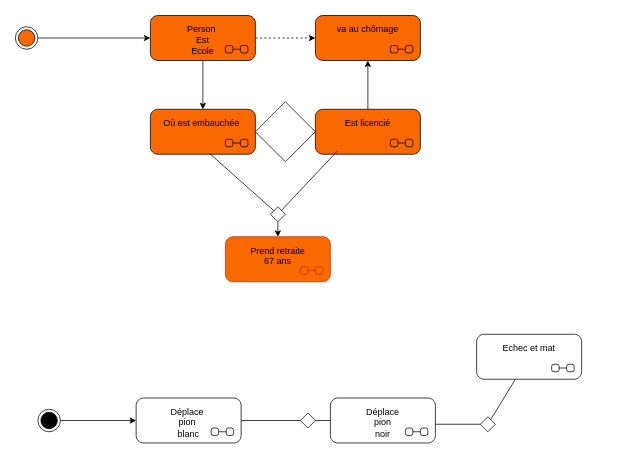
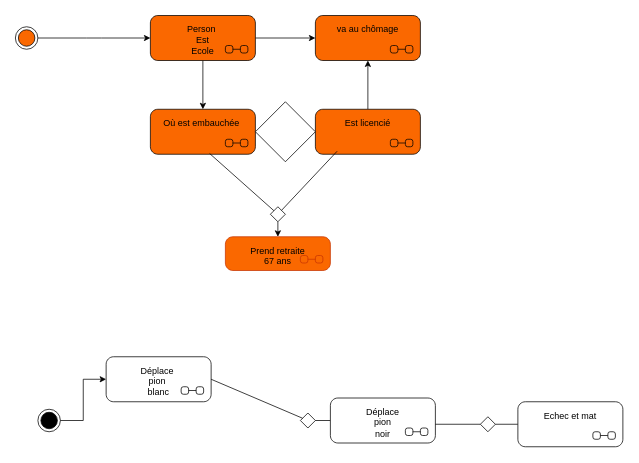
- <mxCell id="4" value="" style="edgeStyle=orthogonalEdgeStyle;rounded=1;orthogonalLoop=1;jettySize=auto;html=1;fillColor=#fa6800;strokeColor=default;shadow=0;dashed=1;" edge="1" parent="1" source="6" target="7"><mxGeometry relative="1" as="geometry" /></mxCell>
+ <mxCell id="4" value="" style="edgeStyle=orthogonalEdgeStyle;rounded=1;orthogonalLoop=1;jettySize=auto;html=1;fillColor=#fa6800;strokeColor=default;shadow=0;" edge="1" parent="1" source="6" target="7"><mxGeometry relative="1" as="geometry" /></mxCell>
- <mxCell id="16" value="Prend retraite&lt;div&gt;67 ans&lt;/div&gt;" style="shape=umlState;rounded=1;verticalAlign=top;spacingTop=5;umlStateSymbol=collapseState;absoluteArcSize=1;arcSize=10;html=1;whiteSpace=wrap;fillColor=#fa6800;fontColor=#000000;strokeColor=#C73500;" vertex="1" parent="1"><mxGeometry x="300" y="315" width="140" height="60" as="geometry" /></mxCell>
+ <mxCell id="16" value="Prend retraite&lt;div&gt;67 ans&lt;/div&gt;" style="shape=umlState;rounded=1;verticalAlign=top;spacingTop=5;umlStateSymbol=collapseState;absoluteArcSize=1;arcSize=10;html=1;whiteSpace=wrap;fillColor=#fa6800;fontColor=#000000;strokeColor=#C73500;" vertex="1" parent="1"><mxGeometry x="300" y="315" width="140" height="45" as="geometry" /></mxCell>
- <mxCell id="28" value="Echec et mat" style="shape=umlState;rounded=1;verticalAlign=top;spacingTop=5;umlStateSymbol=collapseState;absoluteArcSize=1;arcSize=10;html=1;whiteSpace=wrap;" vertex="1" parent="1"><mxGeometry x="635" y="445" width="140" height="60" as="geometry" /></mxCell>
+ <mxCell id="28" value="Echec et mat" style="shape=umlState;rounded=1;verticalAlign=top;spacingTop=5;umlStateSymbol=collapseState;absoluteArcSize=1;arcSize=10;html=1;whiteSpace=wrap;" vertex="1" parent="1"><mxGeometry x="690" y="535" width="140" height="60" as="geometry" /></mxCell>
- <mxCell id="20" value="Déplace&amp;nbsp;&lt;div&gt;pion&amp;nbsp;&lt;/div&gt;&lt;div&gt;blanc&lt;/div&gt;" style="shape=umlState;rounded=1;verticalAlign=top;spacingTop=5;umlStateSymbol=collapseState;absoluteArcSize=1;arcSize=10;html=1;whiteSpace=wrap;" vertex="1" parent="1"><mxGeometry x="181" y="530" width="140" height="60" as="geometry" /></mxCell>
+ <mxCell id="20" value="Déplace&amp;nbsp;&lt;div&gt;pion&amp;nbsp;&lt;/div&gt;&lt;div&gt;blanc&lt;/div&gt;" style="shape=umlState;rounded=1;verticalAlign=top;spacingTop=5;umlStateSymbol=collapseState;absoluteArcSize=1;arcSize=10;html=1;whiteSpace=wrap;" vertex="1" parent="1"><mxGeometry x="141" y="475" width="140" height="60" as="geometry" /></mxCell>
